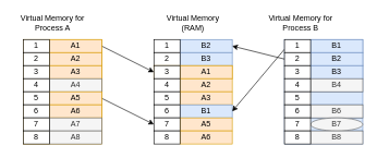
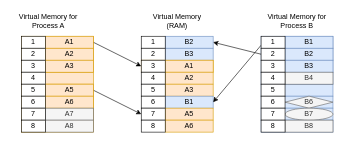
- <mxCell id="43" value="Virtual Memory for Process B" style="text;html=1;strokeColor=none;fillColor=none;align=center;verticalAlign=middle;whiteSpace=wrap;rounded=0;" parent="1" vertex="1"><mxGeometry x="400" y="20" width="120" height="30" as="geometry" /></mxCell>
+ <mxCell id="43" value="Virtual Memory for Process B" style="text;html=1;strokeColor=none;fillColor=none;align=center;verticalAlign=middle;whiteSpace=wrap;rounded=0;" parent="1" vertex="1"><mxGeometry x="435" y="20" width="120" height="30" as="geometry" /></mxCell>
- <mxCell id="55" value="A4" style="rounded=0;whiteSpace=wrap;html=1;fillColor=#f5f5f5;strokeColor=#666666;container=0;fontColor=#333333;" parent="1" vertex="1"><mxGeometry x="75" y="120" width="80" height="20" as="geometry" /></mxCell>
- <mxCell id="74" value="B6" style="rounded=0;whiteSpace=wrap;html=1;fillColor=#f5f5f5;strokeColor=#666666;container=0;fontColor=#333333;" parent="1" vertex="1"><mxGeometry x="475" y="160" width="80" height="20" as="geometry" /></mxCell>
+ <mxCell id="74" value="B6" style="rhombus;whiteSpace=wrap;html=1;fillColor=#f5f5f5;strokeColor=#666666;container=0;fontColor=#333333;" parent="1" vertex="1"><mxGeometry x="475" y="160" width="80" height="20" as="geometry" /></mxCell>
